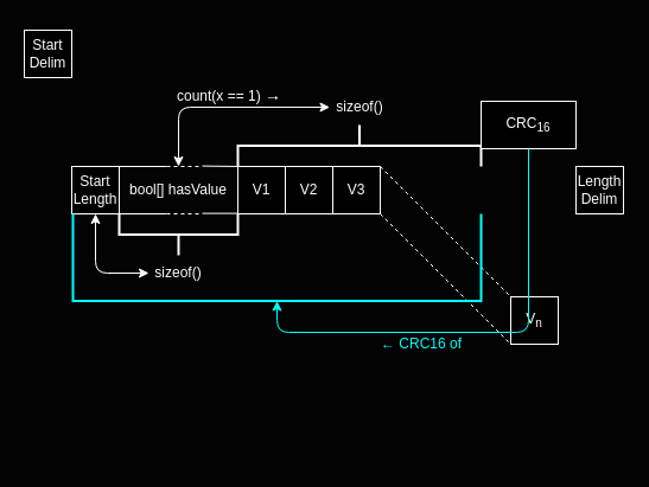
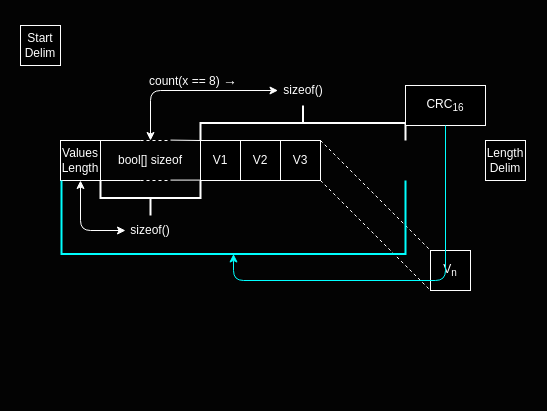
- <mxCell id="23" value="&lt;font color=&quot;#ffffff&quot;&gt;count(x == 1)&amp;nbsp;&lt;/font&gt;&lt;span style=&quot;font-family: &amp;#34;arial&amp;#34; , sans-serif ; font-size: 14px ; text-align: left&quot;&gt;&lt;font color=&quot;#ffffff&quot;&gt;→&lt;/font&gt;&lt;/span&gt;" style="text;html=1;fillColor=none;align=center;verticalAlign=middle;whiteSpace=wrap;rounded=0;" parent="1" vertex="1"><mxGeometry x="132.5" y="70" width="120" height="20" as="geometry" /></mxCell>
+ <mxCell id="23" value="&lt;font color=&quot;#ffffff&quot;&gt;count(x == 8)&amp;nbsp;&lt;/font&gt;&lt;span style=&quot;font-family: &amp;#34;arial&amp;#34; , sans-serif ; font-size: 14px ; text-align: left&quot;&gt;&lt;font color=&quot;#ffffff&quot;&gt;→&lt;/font&gt;&lt;/span&gt;" style="text;html=1;fillColor=none;align=center;verticalAlign=middle;whiteSpace=wrap;rounded=0;" parent="1" vertex="1"><mxGeometry x="132.5" y="70" width="120" height="20" as="geometry" /></mxCell>
- <mxCell id="3" value="Start Length" style="rounded=0;whiteSpace=wrap;html=1;strokeColor=#FFFFFF;fontColor=#FFFFFF;fillColor=#000000;" parent="1" vertex="1"><mxGeometry x="60" y="140" width="40" height="40" as="geometry" /></mxCell>
+ <mxCell id="3" value="Values Length" style="rounded=0;whiteSpace=wrap;html=1;strokeColor=#FFFFFF;fontColor=#FFFFFF;fillColor=#000000;" parent="1" vertex="1"><mxGeometry x="60" y="140" width="40" height="40" as="geometry" /></mxCell>
- <mxCell id="15" value="bool[] hasValue" style="text;html=1;fillColor=none;align=center;verticalAlign=middle;whiteSpace=wrap;rounded=0;fontColor=#FFFFFF;" parent="1" vertex="1"><mxGeometry x="105" y="150" width="90" height="20" as="geometry" /></mxCell>
+ <mxCell id="15" value="bool[] sizeof" style="text;html=1;fillColor=none;align=center;verticalAlign=middle;whiteSpace=wrap;rounded=0;fontColor=#FFFFFF;" parent="1" vertex="1"><mxGeometry x="105" y="150" width="90" height="20" as="geometry" /></mxCell>
- <mxCell id="28" value="&lt;font color=&quot;#00ffff&quot;&gt;&lt;span style=&quot;font-family: sans-serif&quot;&gt;&lt;font style=&quot;font-size: 12px&quot;&gt;←&amp;nbsp;&lt;/font&gt;&lt;/span&gt;CRC16 of&lt;/font&gt;" style="text;html=1;strokeColor=none;fillColor=none;align=center;verticalAlign=middle;whiteSpace=wrap;rounded=0;fontColor=#3399FF;" vertex="1" parent="1"><mxGeometry x="305" y="280" width="100" height="20" as="geometry" /></mxCell>
